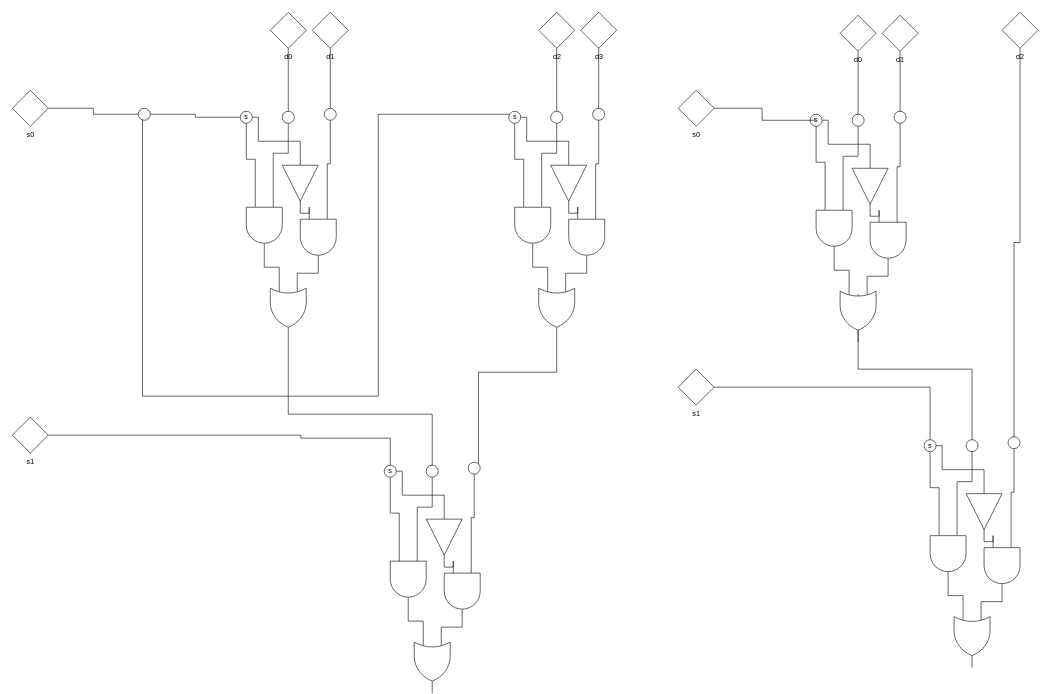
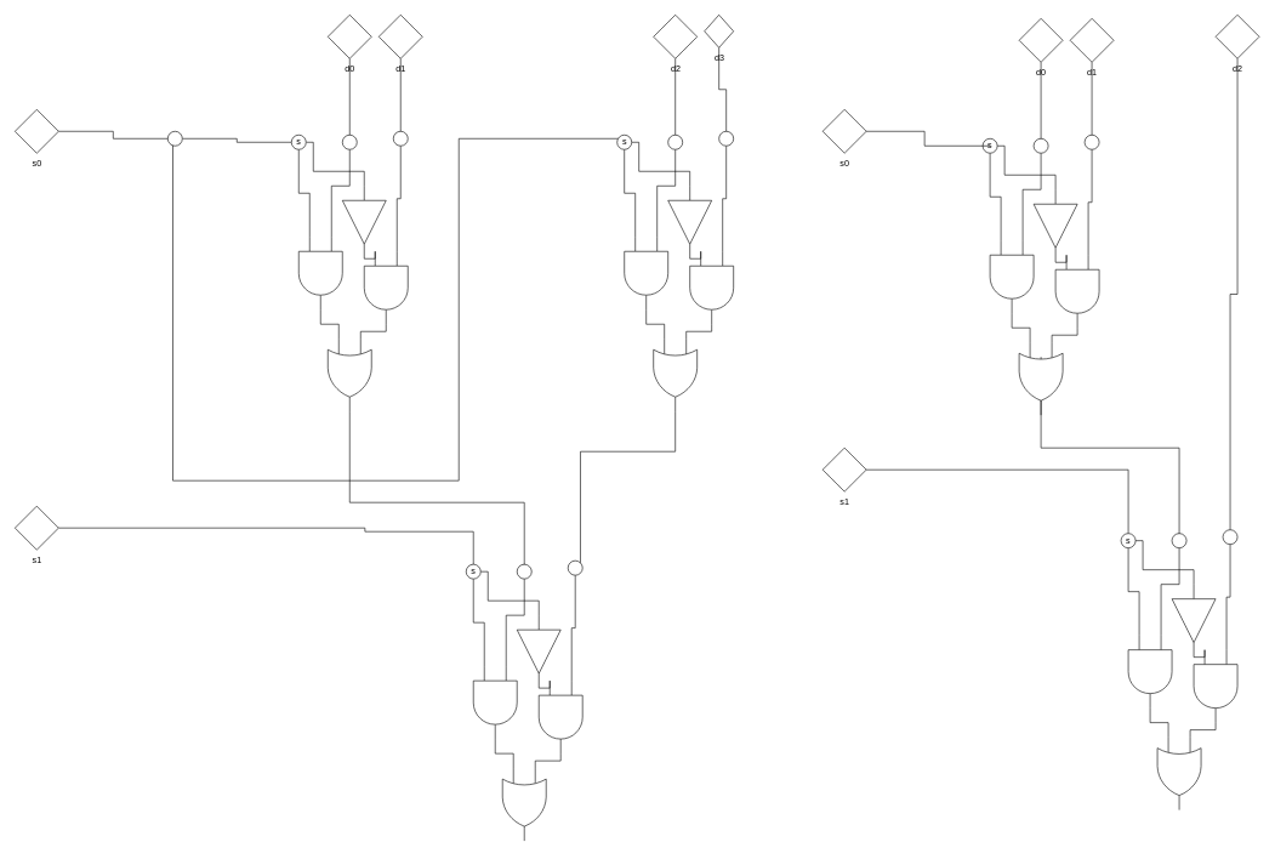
- <mxCell id="60" value="d3" style="pointerEvents=1;verticalLabelPosition=bottom;shadow=0;dashed=0;align=center;html=1;verticalAlign=top;shape=mxgraph.electrical.signal_sources.source;aspect=fixed;points=[[0.5,0,0],[1,0.5,0],[0.5,1,0],[0,0.5,0]];elSignalType=none;elSourceType=dependent;" vertex="1" parent="1"><mxGeometry x="967.5" y="20" width="60" height="60" as="geometry" /></mxCell>
+ <mxCell id="60" value="d3" style="pointerEvents=1;verticalLabelPosition=bottom;shadow=0;dashed=0;align=center;html=1;verticalAlign=top;shape=mxgraph.electrical.signal_sources.source;aspect=fixed;points=[[0.5,0,0],[1,0.5,0],[0.5,1,0],[0,0.5,0]];elSignalType=none;elSourceType=dependent;" vertex="1" parent="1"><mxGeometry x="967.5" y="20" width="40" height="45" as="geometry" /></mxCell>
